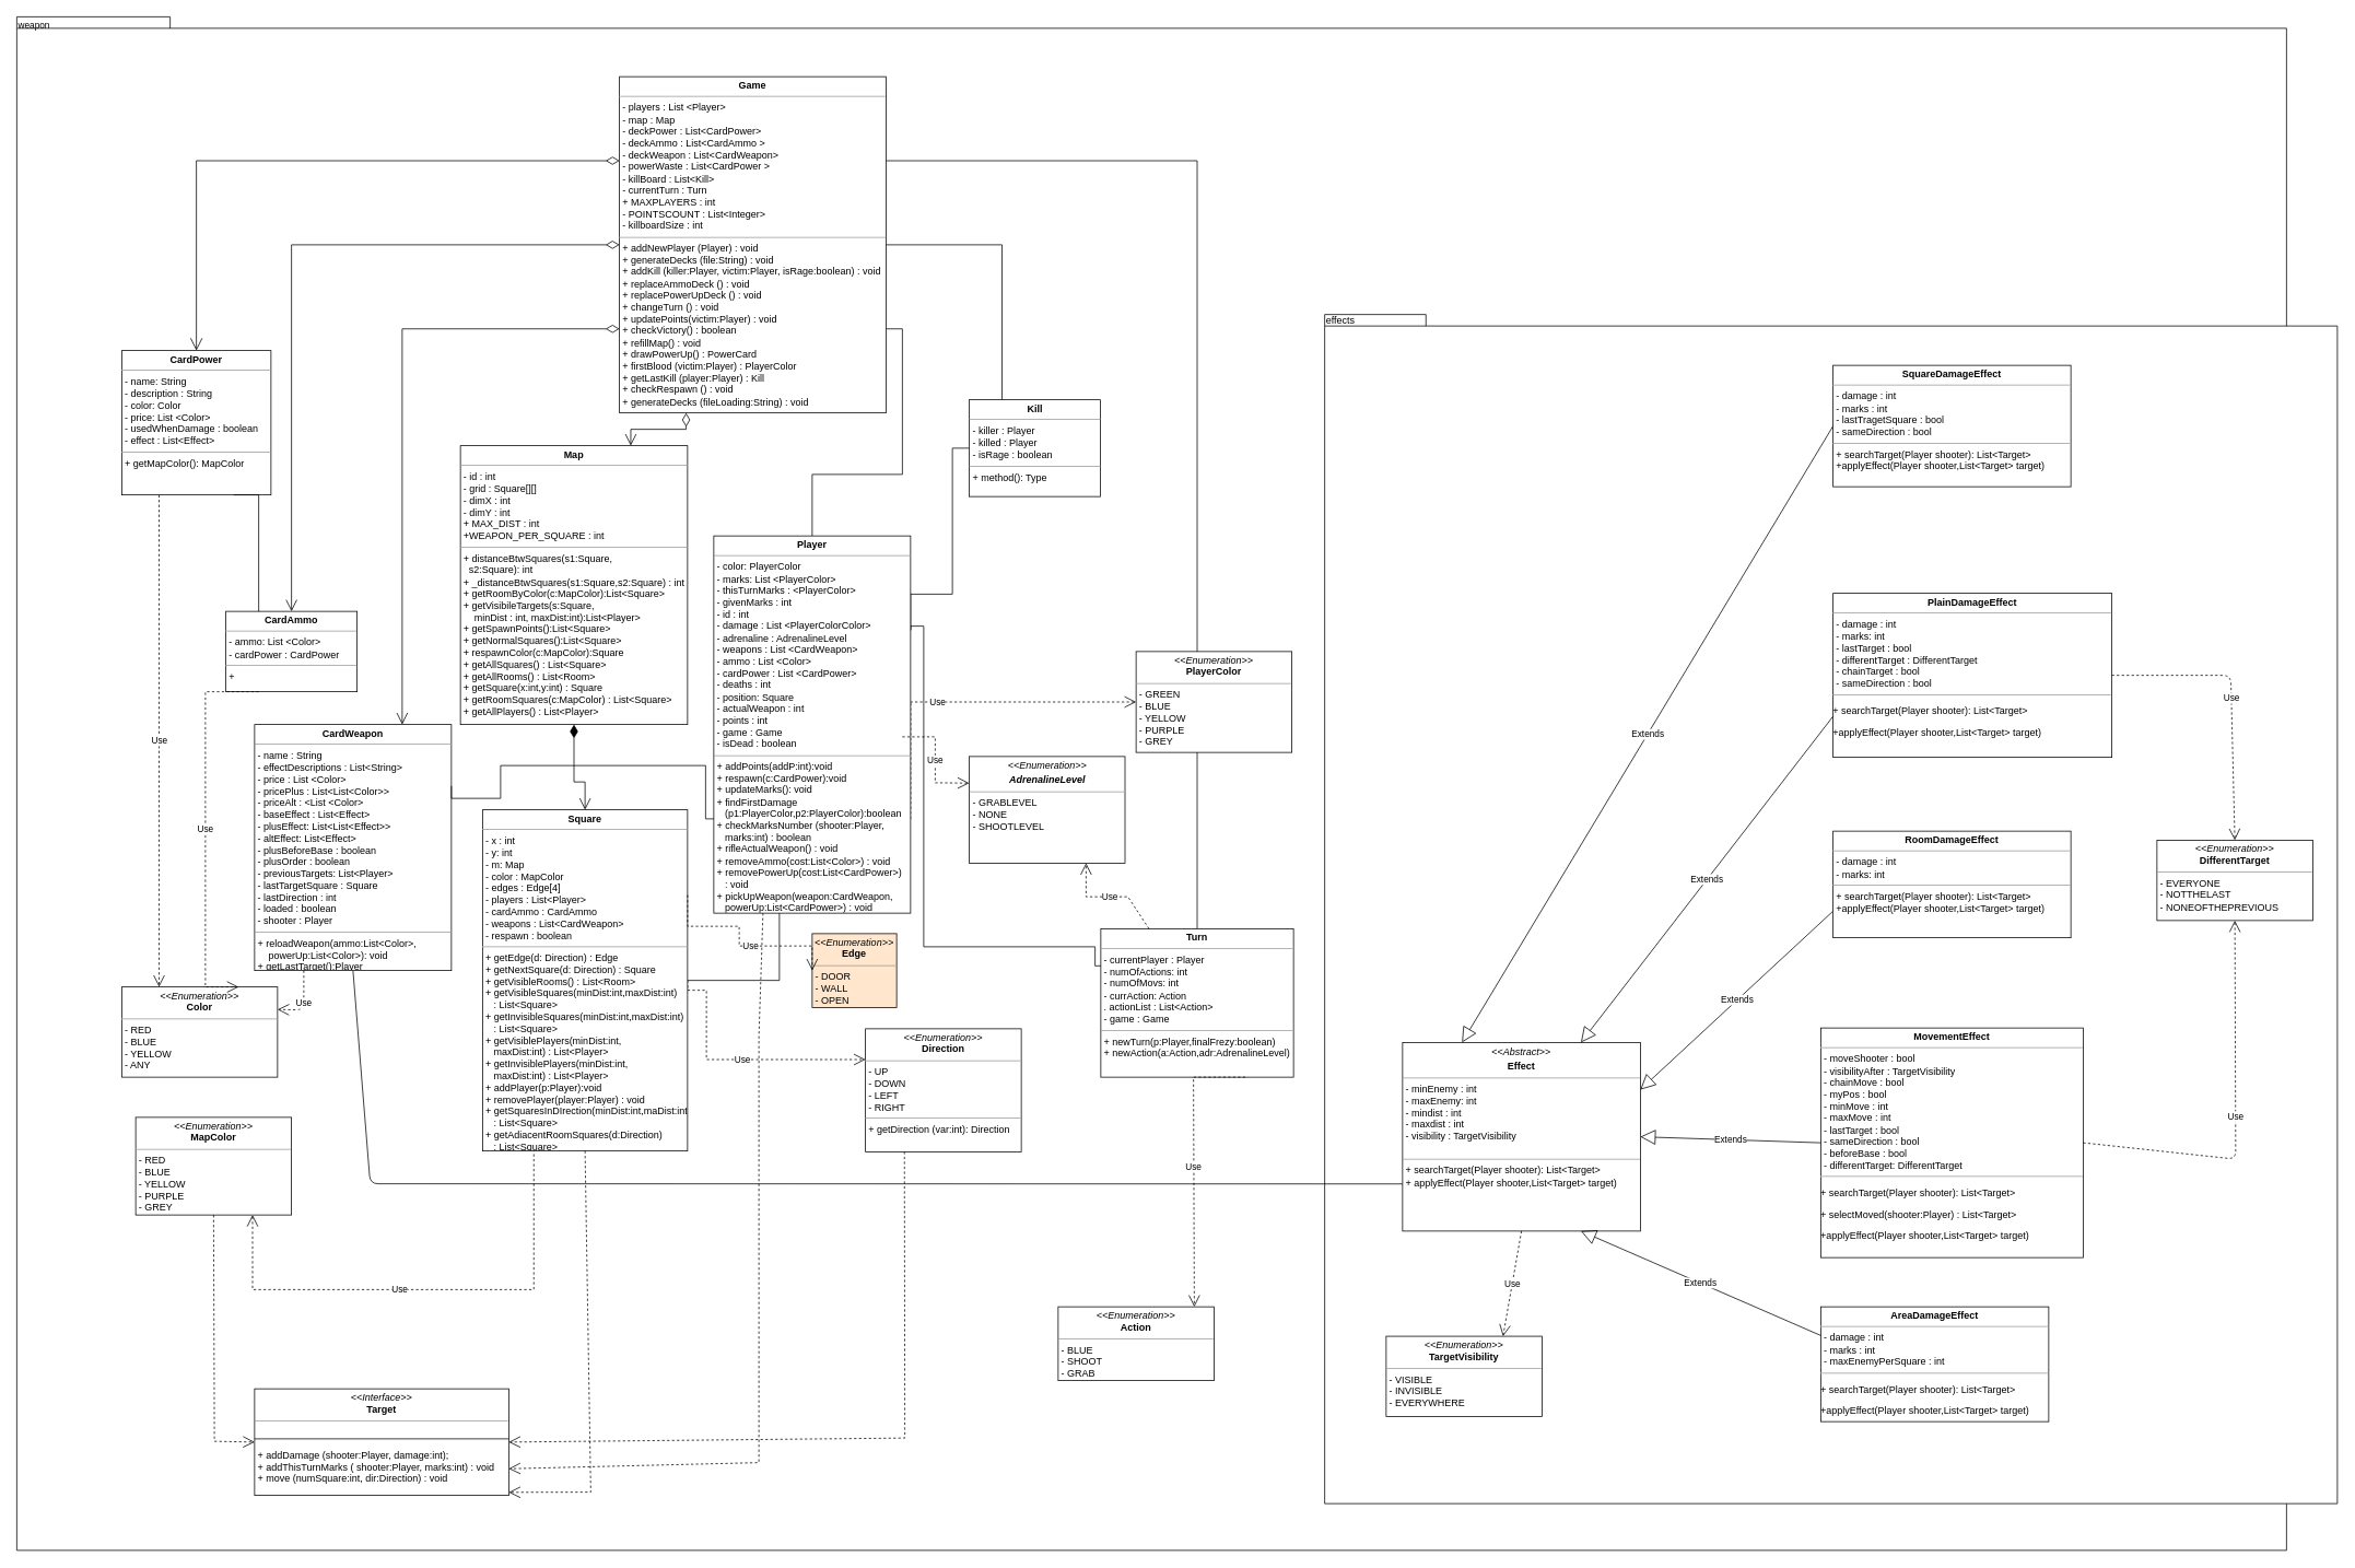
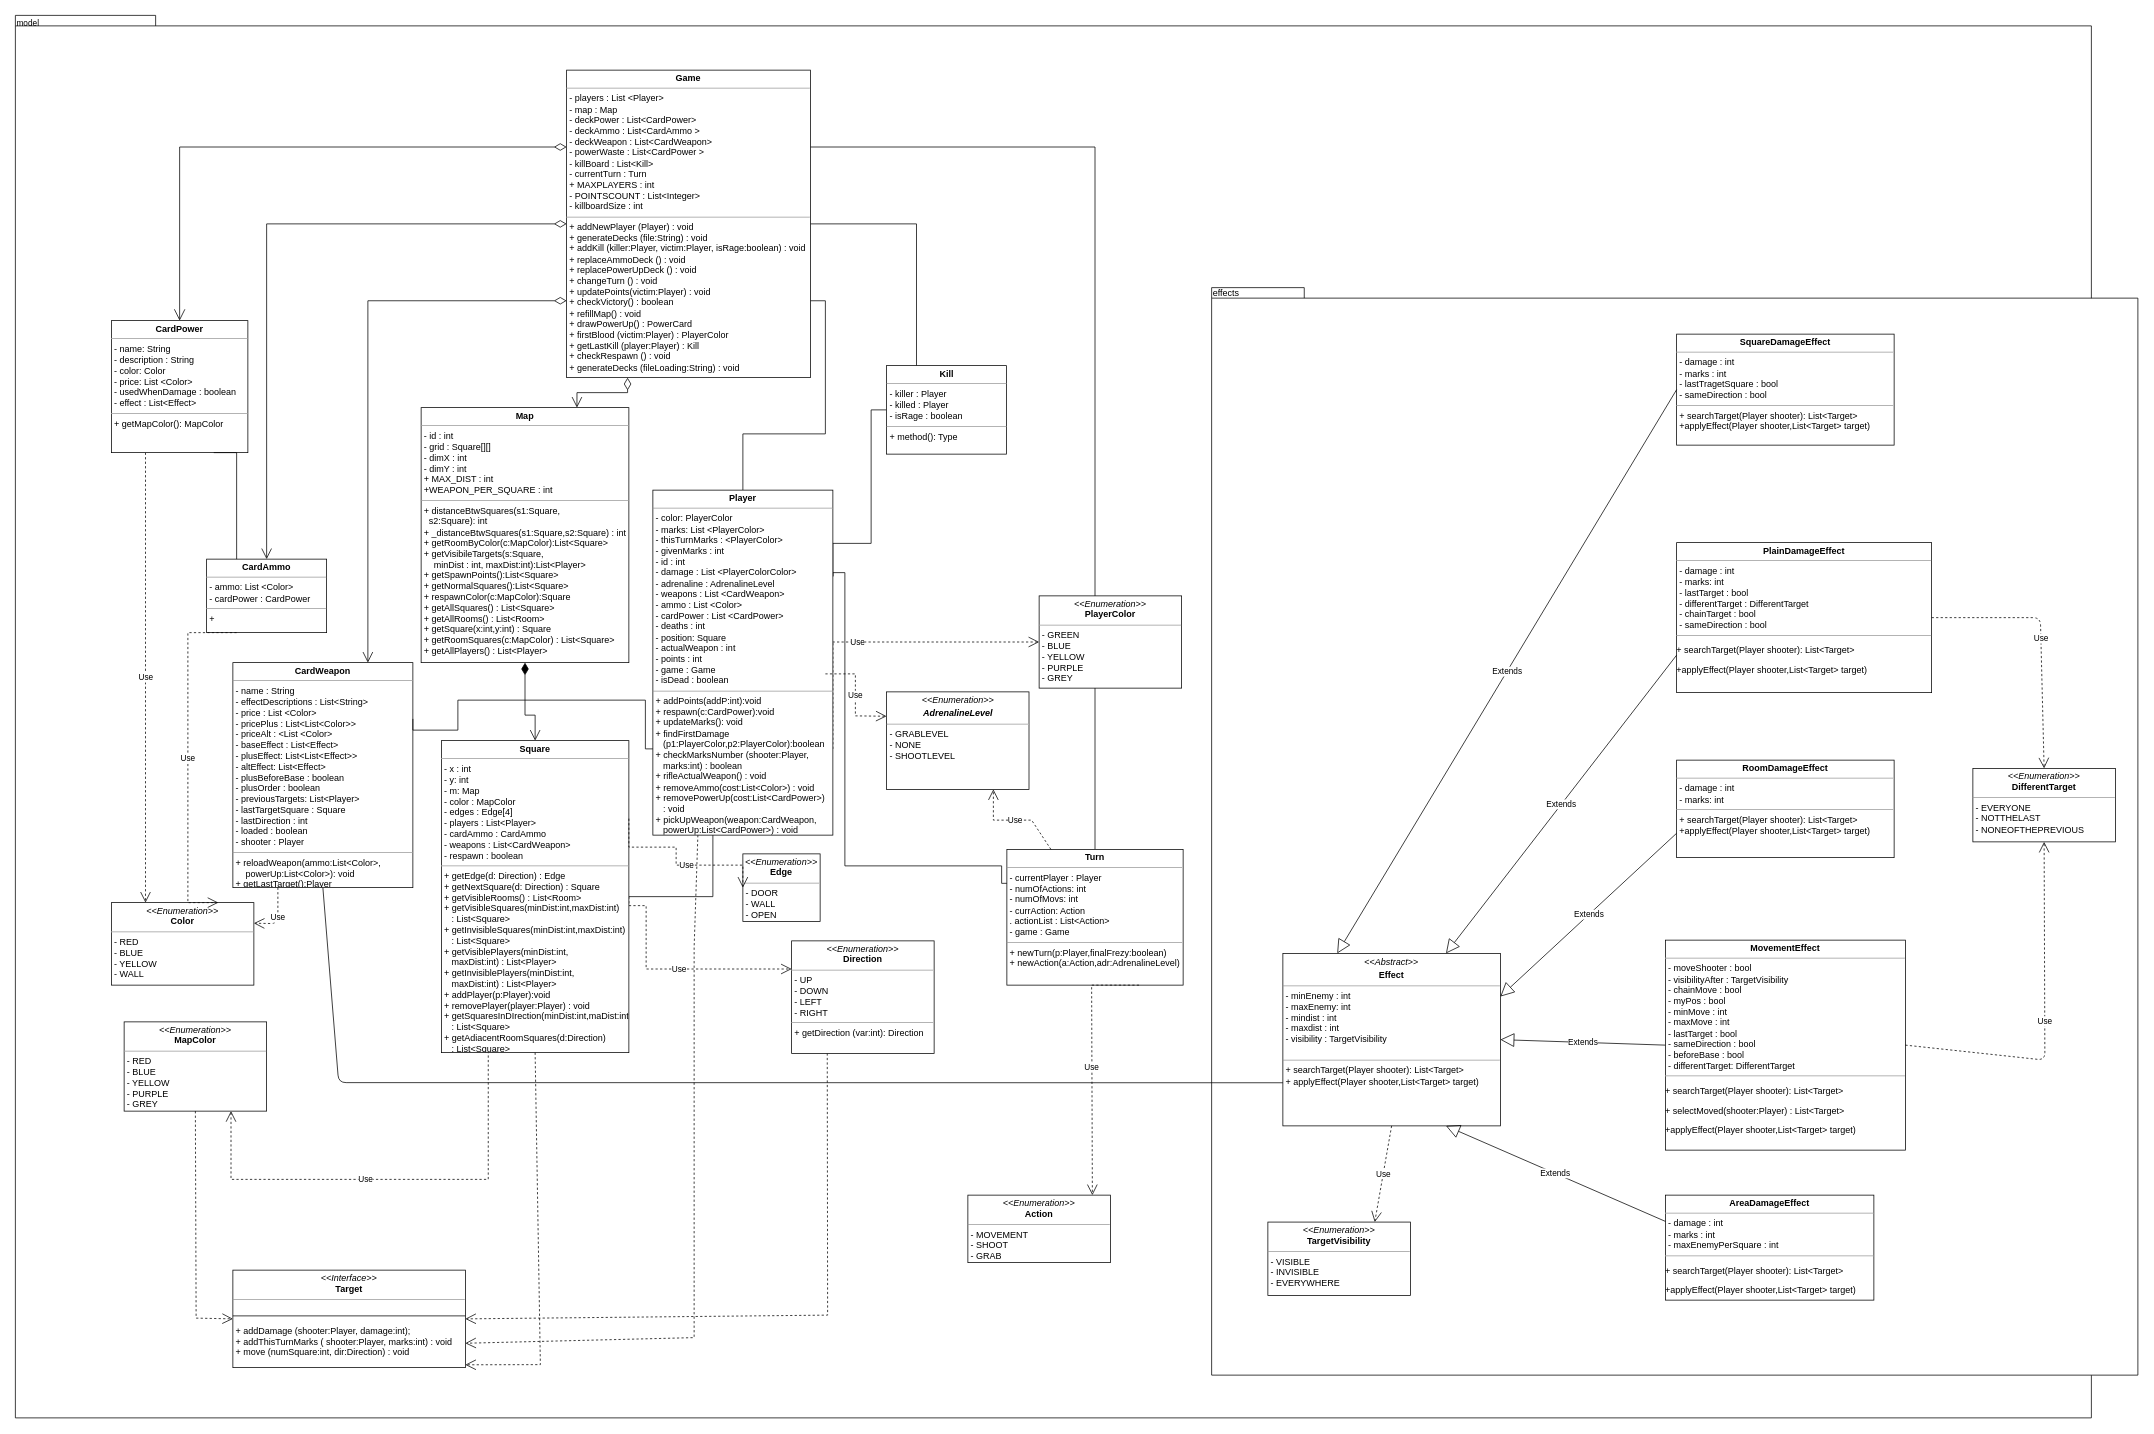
- <mxCell id="8" value="&lt;font style=&quot;font-size: 11px&quot;&gt;weapon&lt;/font&gt;" style="text;html=1;resizable=0;points=[];autosize=1;align=left;verticalAlign=top;spacingTop=-4;" parent="1" vertex="1"><mxGeometry x="20" y="20" width="50" height="20" as="geometry" /></mxCell>
+ <mxCell id="8" value="&lt;font style=&quot;font-size: 11px&quot;&gt;model&lt;/font&gt;" style="text;html=1;resizable=0;points=[];autosize=1;align=left;verticalAlign=top;spacingTop=-4;" parent="1" vertex="1"><mxGeometry x="20" y="20" width="50" height="20" as="geometry" /></mxCell>
- <mxCell id="25" value="&lt;p style=&quot;margin: 0px ; margin-top: 4px ; text-align: center&quot;&gt;&lt;i&gt;&amp;lt;&amp;lt;Enumeration&amp;gt;&amp;gt;&lt;/i&gt;&lt;br&gt;&lt;b&gt;Edge&lt;/b&gt;&lt;/p&gt;&lt;hr size=&quot;1&quot;&gt;&lt;p style=&quot;margin: 0px ; margin-left: 4px&quot;&gt;- DOOR&lt;/p&gt;&lt;p style=&quot;margin: 0px ; margin-left: 4px&quot;&gt;- WALL&lt;/p&gt;&lt;p style=&quot;margin: 0px ; margin-left: 4px&quot;&gt;- OPEN&lt;/p&gt;" style="verticalAlign=top;align=left;overflow=fill;fontSize=12;fontFamily=Helvetica;html=1;fillColor=#ffe6cc;" parent="1" vertex="1"><mxGeometry x="990" y="1138" width="103" height="90" as="geometry" /></mxCell>
+ <mxCell id="25" value="&lt;p style=&quot;margin: 0px ; margin-top: 4px ; text-align: center&quot;&gt;&lt;i&gt;&amp;lt;&amp;lt;Enumeration&amp;gt;&amp;gt;&lt;/i&gt;&lt;br&gt;&lt;b&gt;Edge&lt;/b&gt;&lt;/p&gt;&lt;hr size=&quot;1&quot;&gt;&lt;p style=&quot;margin: 0px ; margin-left: 4px&quot;&gt;- DOOR&lt;/p&gt;&lt;p style=&quot;margin: 0px ; margin-left: 4px&quot;&gt;- WALL&lt;/p&gt;&lt;p style=&quot;margin: 0px ; margin-left: 4px&quot;&gt;- OPEN&lt;/p&gt;" style="verticalAlign=top;align=left;overflow=fill;fontSize=12;fontFamily=Helvetica;html=1;" parent="1" vertex="1"><mxGeometry x="990" y="1138" width="103" height="90" as="geometry" /></mxCell>
- <mxCell id="10" value="&lt;p style=&quot;margin: 0px ; margin-top: 4px ; text-align: center&quot;&gt;&lt;i&gt;&amp;lt;&amp;lt;Enumeration&amp;gt;&amp;gt;&lt;/i&gt;&lt;br&gt;&lt;b&gt;Color&lt;/b&gt;&lt;/p&gt;&lt;hr size=&quot;1&quot;&gt;&lt;p style=&quot;margin: 0px ; margin-left: 4px&quot;&gt;- RED&lt;/p&gt;&lt;p style=&quot;margin: 0px ; margin-left: 4px&quot;&gt;- BLUE&lt;/p&gt;&lt;p style=&quot;margin: 0px ; margin-left: 4px&quot;&gt;- YELLOW&lt;/p&gt;&lt;p style=&quot;margin: 0px ; margin-left: 4px&quot;&gt;- ANY&lt;/p&gt;" style="verticalAlign=top;align=left;overflow=fill;fontSize=12;fontFamily=Helvetica;html=1;" parent="1" vertex="1"><mxGeometry x="148" y="1203" width="190" height="110" as="geometry" /></mxCell>
+ <mxCell id="10" value="&lt;p style=&quot;margin: 0px ; margin-top: 4px ; text-align: center&quot;&gt;&lt;i&gt;&amp;lt;&amp;lt;Enumeration&amp;gt;&amp;gt;&lt;/i&gt;&lt;br&gt;&lt;b&gt;Color&lt;/b&gt;&lt;/p&gt;&lt;hr size=&quot;1&quot;&gt;&lt;p style=&quot;margin: 0px ; margin-left: 4px&quot;&gt;- RED&lt;/p&gt;&lt;p style=&quot;margin: 0px ; margin-left: 4px&quot;&gt;- BLUE&lt;/p&gt;&lt;p style=&quot;margin: 0px ; margin-left: 4px&quot;&gt;- YELLOW&lt;/p&gt;&lt;p style=&quot;margin: 0px ; margin-left: 4px&quot;&gt;- WALL&lt;/p&gt;" style="verticalAlign=top;align=left;overflow=fill;fontSize=12;fontFamily=Helvetica;html=1;" parent="1" vertex="1"><mxGeometry x="148" y="1203" width="190" height="110" as="geometry" /></mxCell>
- <mxCell id="14" value="&lt;p style=&quot;margin: 0px ; margin-top: 4px ; text-align: center&quot;&gt;&lt;i&gt;&amp;lt;&amp;lt;Enumeration&amp;gt;&amp;gt;&lt;/i&gt;&lt;br&gt;&lt;b&gt;Action&lt;/b&gt;&lt;/p&gt;&lt;hr size=&quot;1&quot;&gt;&lt;p style=&quot;margin: 0px ; margin-left: 4px&quot;&gt;- BLUE&lt;/p&gt;&lt;p style=&quot;margin: 0px ; margin-left: 4px&quot;&gt;- SHOOT&lt;/p&gt;&lt;p style=&quot;margin: 0px ; margin-left: 4px&quot;&gt;- GRAB&lt;/p&gt;" style="verticalAlign=top;align=left;overflow=fill;fontSize=12;fontFamily=Helvetica;html=1;" parent="1" vertex="1"><mxGeometry x="1290" y="1593" width="190" height="90" as="geometry" /></mxCell>
+ <mxCell id="14" value="&lt;p style=&quot;margin: 0px ; margin-top: 4px ; text-align: center&quot;&gt;&lt;i&gt;&amp;lt;&amp;lt;Enumeration&amp;gt;&amp;gt;&lt;/i&gt;&lt;br&gt;&lt;b&gt;Action&lt;/b&gt;&lt;/p&gt;&lt;hr size=&quot;1&quot;&gt;&lt;p style=&quot;margin: 0px ; margin-left: 4px&quot;&gt;- MOVEMENT&lt;/p&gt;&lt;p style=&quot;margin: 0px ; margin-left: 4px&quot;&gt;- SHOOT&lt;/p&gt;&lt;p style=&quot;margin: 0px ; margin-left: 4px&quot;&gt;- GRAB&lt;/p&gt;" style="verticalAlign=top;align=left;overflow=fill;fontSize=12;fontFamily=Helvetica;html=1;" parent="1" vertex="1"><mxGeometry x="1290" y="1593" width="190" height="90" as="geometry" /></mxCell>
